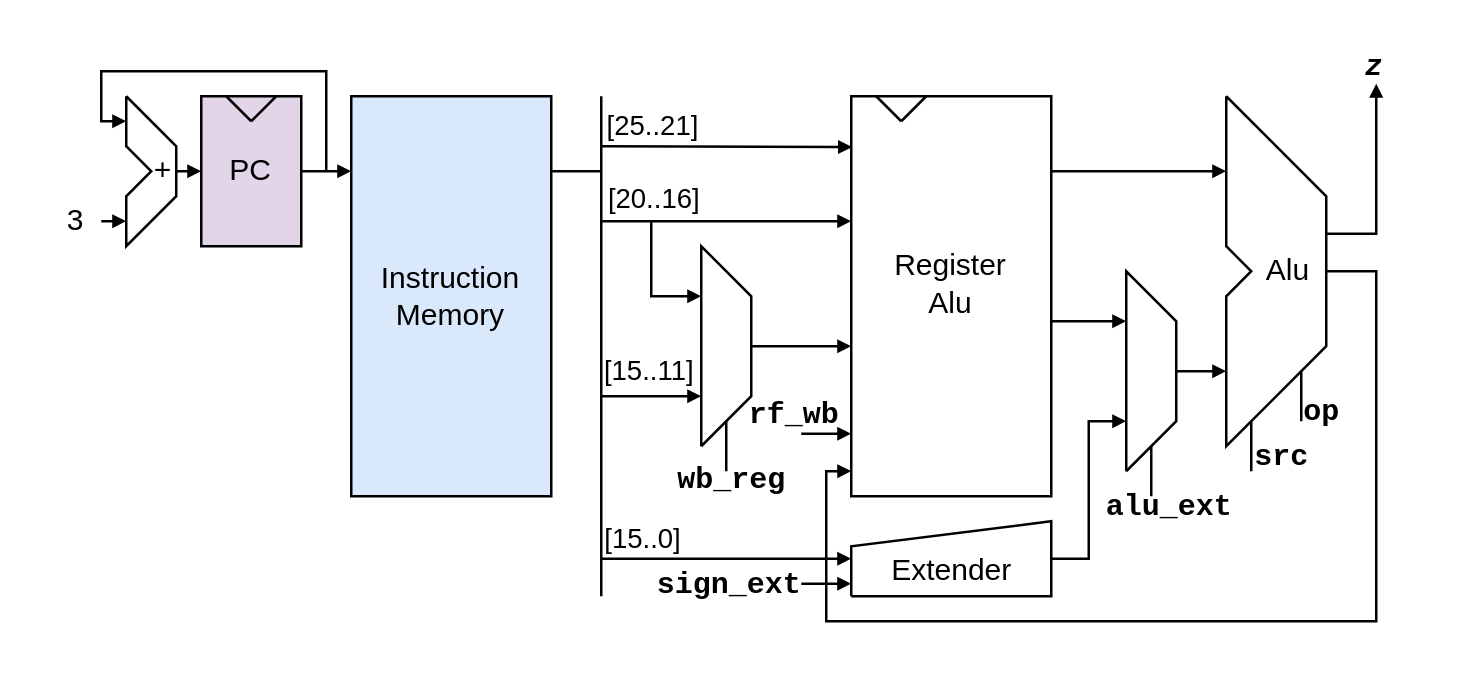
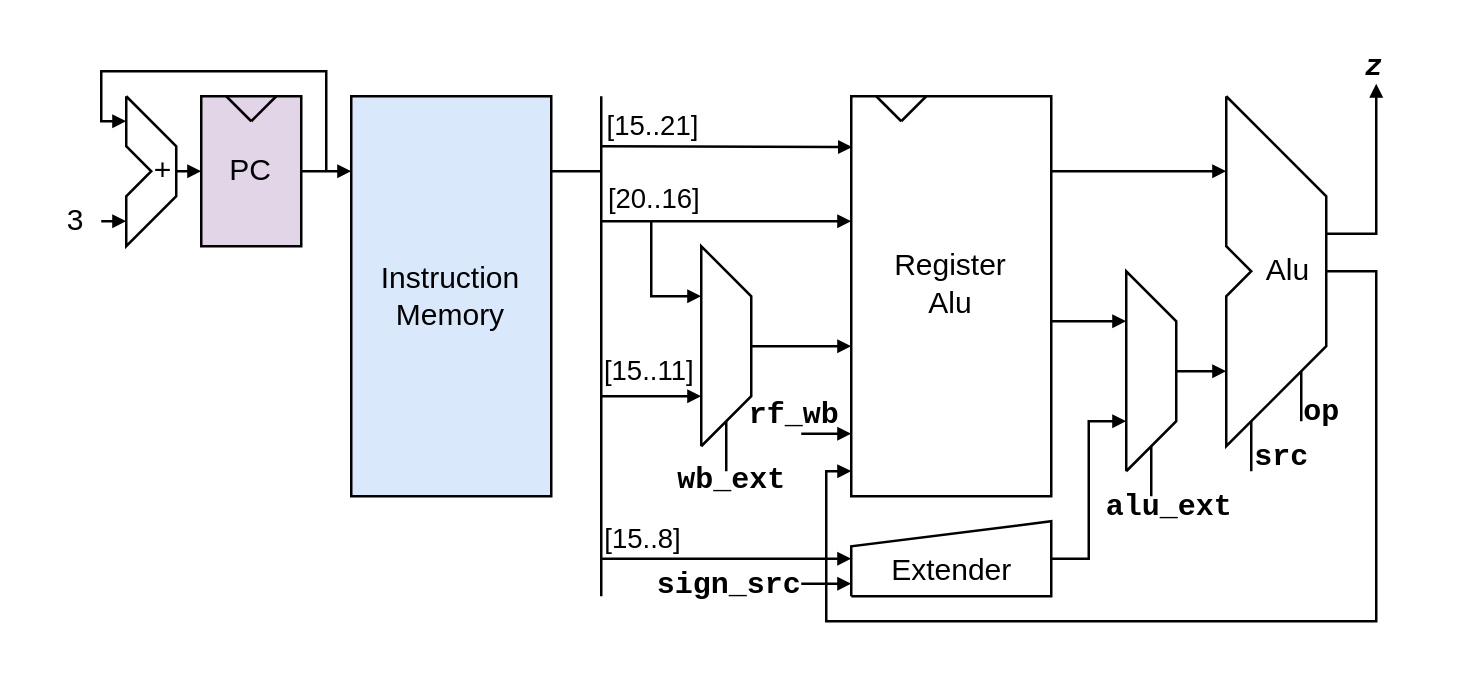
- <mxCell id="18" value="&lt;span style=&quot;color: rgb(0, 0, 0); font-family: Helvetica; font-size: 11px; font-style: normal; font-variant-ligatures: normal; font-variant-caps: normal; font-weight: 400; letter-spacing: normal; orphans: 2; text-align: center; text-indent: 0px; text-transform: none; widows: 2; word-spacing: 0px; -webkit-text-stroke-width: 0px; white-space: nowrap; background-color: rgb(255, 255, 255); text-decoration-thickness: initial; text-decoration-style: initial; text-decoration-color: initial; display: inline !important; float: none;&quot;&gt;[25..21]&lt;/span&gt;" style="text;html=1;align=center;verticalAlign=middle;whiteSpace=wrap;rounded=0;" vertex="1" parent="1"><mxGeometry x="241" y="45" width="40" height="10" as="geometry" /></mxCell>
+ <mxCell id="18" value="&lt;span style=&quot;color: rgb(0, 0, 0); font-family: Helvetica; font-size: 11px; font-style: normal; font-variant-ligatures: normal; font-variant-caps: normal; font-weight: 400; letter-spacing: normal; orphans: 2; text-align: center; text-indent: 0px; text-transform: none; widows: 2; word-spacing: 0px; -webkit-text-stroke-width: 0px; white-space: nowrap; background-color: rgb(255, 255, 255); text-decoration-thickness: initial; text-decoration-style: initial; text-decoration-color: initial; display: inline !important; float: none;&quot;&gt;[15..21]&lt;/span&gt;" style="text;html=1;align=center;verticalAlign=middle;whiteSpace=wrap;rounded=0;" vertex="1" parent="1"><mxGeometry x="241" y="45" width="40" height="10" as="geometry" /></mxCell>
- <mxCell id="41" value="&lt;font face=&quot;Courier New&quot;&gt;&lt;b&gt;wb_reg&lt;/b&gt;&lt;/font&gt;" style="text;html=1;align=center;verticalAlign=middle;whiteSpace=wrap;rounded=0;" vertex="1" parent="1"><mxGeometry x="270" y="184" width="45" height="14" as="geometry" /></mxCell>
+ <mxCell id="41" value="&lt;font face=&quot;Courier New&quot;&gt;&lt;b&gt;wb_ext&lt;/b&gt;&lt;/font&gt;" style="text;html=1;align=center;verticalAlign=middle;whiteSpace=wrap;rounded=0;" vertex="1" parent="1"><mxGeometry x="270" y="184" width="45" height="14" as="geometry" /></mxCell>
- <mxCell id="40" value="&lt;span style=&quot;color: rgb(0, 0, 0); font-family: Helvetica; font-size: 11px; font-style: normal; font-variant-ligatures: normal; font-variant-caps: normal; font-weight: 400; letter-spacing: normal; orphans: 2; text-align: center; text-indent: 0px; text-transform: none; widows: 2; word-spacing: 0px; -webkit-text-stroke-width: 0px; white-space: nowrap; background-color: rgb(255, 255, 255); text-decoration-thickness: initial; text-decoration-style: initial; text-decoration-color: initial; display: inline !important; float: none;&quot;&gt;[15..0]&lt;/span&gt;" style="text;html=1;align=center;verticalAlign=middle;whiteSpace=wrap;rounded=0;" vertex="1" parent="1"><mxGeometry x="237" y="210" width="40" height="10" as="geometry" /></mxCell>
+ <mxCell id="40" value="&lt;span style=&quot;color: rgb(0, 0, 0); font-family: Helvetica; font-size: 11px; font-style: normal; font-variant-ligatures: normal; font-variant-caps: normal; font-weight: 400; letter-spacing: normal; orphans: 2; text-align: center; text-indent: 0px; text-transform: none; widows: 2; word-spacing: 0px; -webkit-text-stroke-width: 0px; white-space: nowrap; background-color: rgb(255, 255, 255); text-decoration-thickness: initial; text-decoration-style: initial; text-decoration-color: initial; display: inline !important; float: none;&quot;&gt;[15..8]&lt;/span&gt;" style="text;html=1;align=center;verticalAlign=middle;whiteSpace=wrap;rounded=0;" vertex="1" parent="1"><mxGeometry x="237" y="210" width="40" height="10" as="geometry" /></mxCell>
- <mxCell id="46" value="&lt;font face=&quot;Courier New&quot;&gt;&lt;b&gt;sign_ext&lt;/b&gt;&lt;/font&gt;" style="text;html=1;align=center;verticalAlign=middle;whiteSpace=wrap;rounded=0;" vertex="1" parent="1"><mxGeometry x="269" y="226" width="45" height="14" as="geometry" /></mxCell>
+ <mxCell id="46" value="&lt;font face=&quot;Courier New&quot;&gt;&lt;b&gt;sign_src&lt;/b&gt;&lt;/font&gt;" style="text;html=1;align=center;verticalAlign=middle;whiteSpace=wrap;rounded=0;" vertex="1" parent="1"><mxGeometry x="269" y="226" width="45" height="14" as="geometry" /></mxCell>
